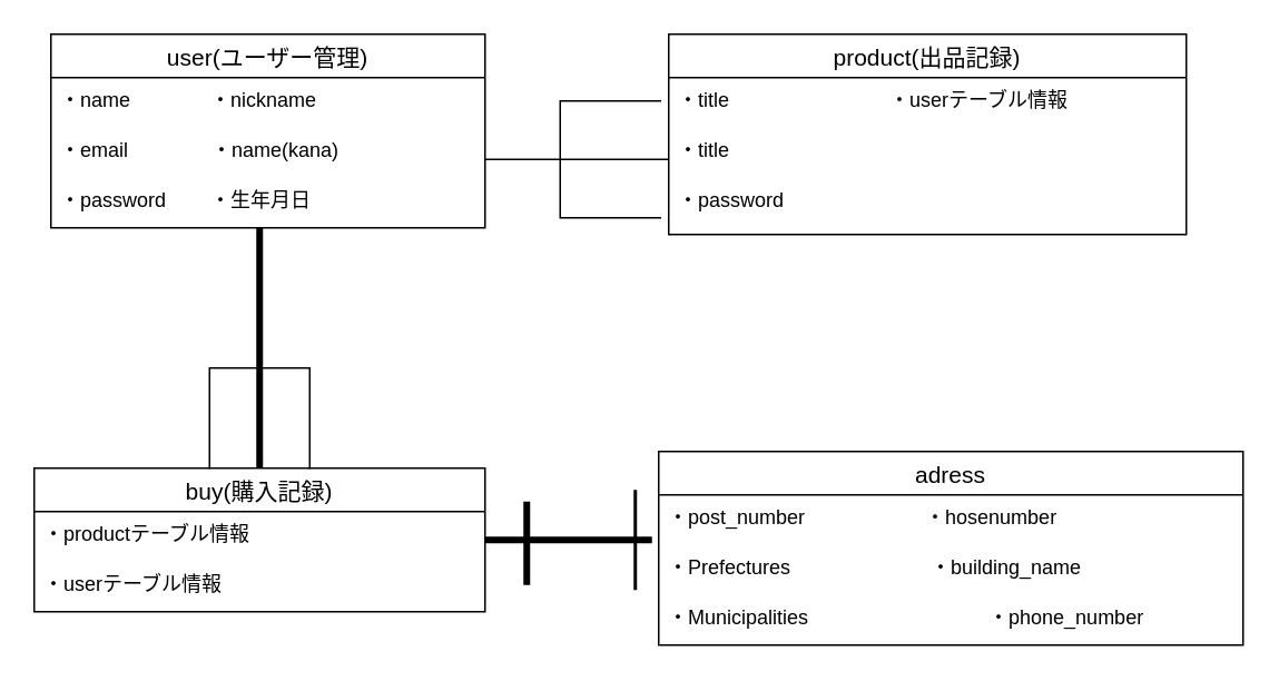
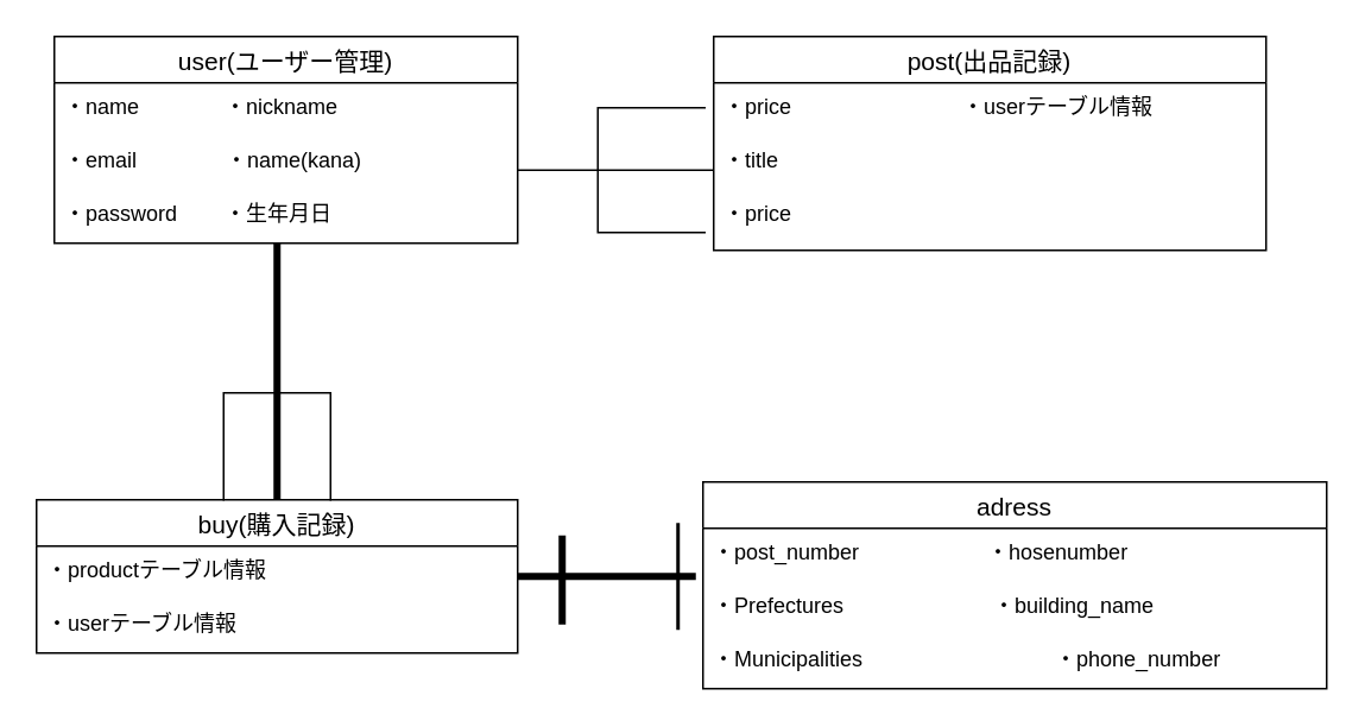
- <mxCell id="2" value="product(出品記録)" style="swimlane;fontStyle=0;childLayout=stackLayout;horizontal=1;startSize=26;horizontalStack=0;resizeParent=1;resizeParentMax=0;resizeLast=0;collapsible=1;marginBottom=0;align=center;fontSize=14;" vertex="1" parent="1"><mxGeometry x="400" y="20" width="310" height="120" as="geometry" /></mxCell>
+ <mxCell id="2" value="post(出品記録)" style="swimlane;fontStyle=0;childLayout=stackLayout;horizontal=1;startSize=26;horizontalStack=0;resizeParent=1;resizeParentMax=0;resizeLast=0;collapsible=1;marginBottom=0;align=center;fontSize=14;" vertex="1" parent="1"><mxGeometry x="400" y="20" width="310" height="120" as="geometry" /></mxCell>
- <mxCell id="3" value="・title　　　　　　　　・userテーブル情報" style="text;strokeColor=none;fillColor=none;spacingLeft=4;spacingRight=4;overflow=hidden;rotatable=0;points=[[0,0.5],[1,0.5]];portConstraint=eastwest;fontSize=12;" vertex="1" parent="2"><mxGeometry y="26" width="310" height="30" as="geometry" /></mxCell>
+ <mxCell id="3" value="・price　　　　　　　　・userテーブル情報" style="text;strokeColor=none;fillColor=none;spacingLeft=4;spacingRight=4;overflow=hidden;rotatable=0;points=[[0,0.5],[1,0.5]];portConstraint=eastwest;fontSize=12;" vertex="1" parent="2"><mxGeometry y="26" width="310" height="30" as="geometry" /></mxCell>
- <mxCell id="5" value="・password" style="text;strokeColor=none;fillColor=none;spacingLeft=4;spacingRight=4;overflow=hidden;rotatable=0;points=[[0,0.5],[1,0.5]];portConstraint=eastwest;fontSize=12;" vertex="1" parent="2"><mxGeometry y="86" width="310" height="34" as="geometry" /></mxCell>
+ <mxCell id="5" value="・price" style="text;strokeColor=none;fillColor=none;spacingLeft=4;spacingRight=4;overflow=hidden;rotatable=0;points=[[0,0.5],[1,0.5]];portConstraint=eastwest;fontSize=12;" vertex="1" parent="2"><mxGeometry y="86" width="310" height="34" as="geometry" /></mxCell>
